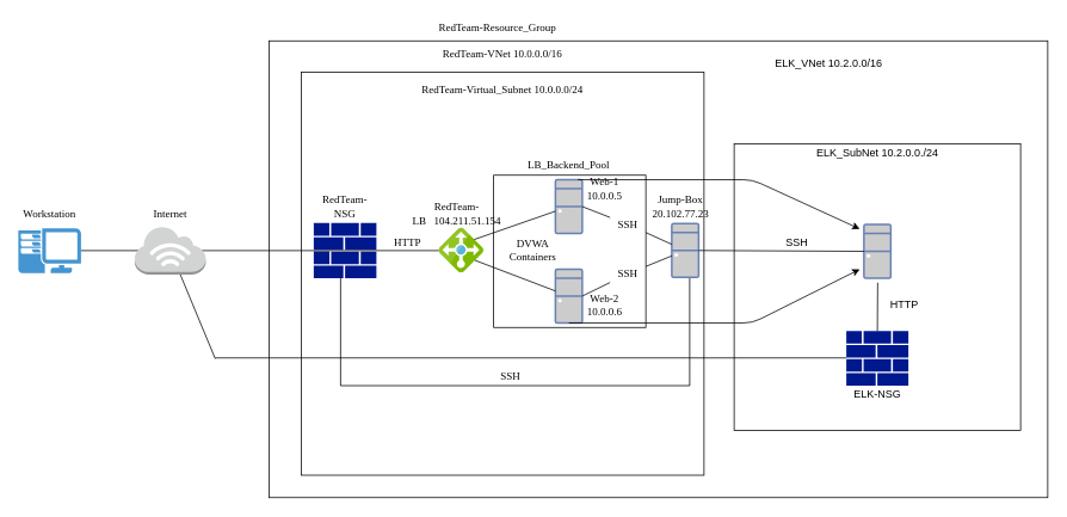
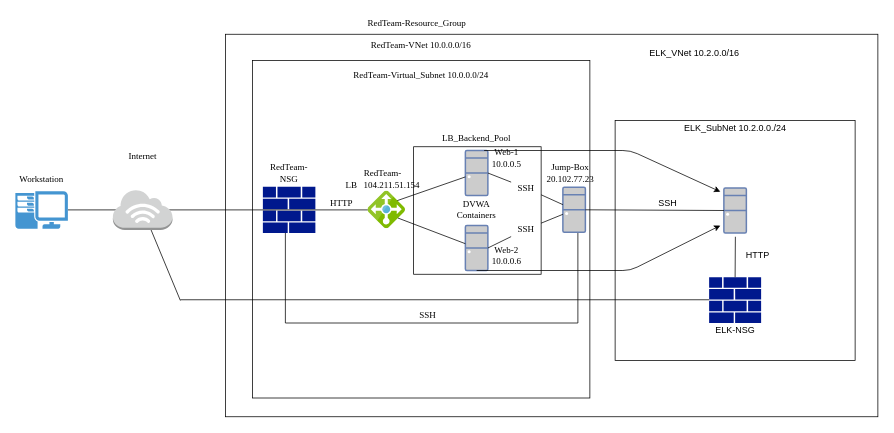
- <mxCell id="25" value="Internet" style="text;html=1;strokeColor=none;fillColor=none;align=center;verticalAlign=middle;whiteSpace=wrap;rounded=0;fontFamily=Tahoma;" parent="1" vertex="1"><mxGeometry x="169.75" y="228.4" width="40" height="20" as="geometry" /></mxCell>
+ <mxCell id="25" value="Internet" style="text;html=1;strokeColor=none;fillColor=none;align=center;verticalAlign=middle;whiteSpace=wrap;rounded=0;fontFamily=Tahoma;" parent="1" vertex="1"><mxGeometry x="169.75" y="198.4" width="40" height="20" as="geometry" /></mxCell>
- <mxCell id="28" value="DVWA Containers" style="text;html=1;strokeColor=none;fillColor=none;align=center;verticalAlign=middle;whiteSpace=wrap;rounded=0;fontFamily=Tahoma;" parent="1" vertex="1"><mxGeometry x="575" y="269" width="40" height="20" as="geometry" /></mxCell>
+ <mxCell id="28" value="DVWA Containers" style="text;html=1;strokeColor=none;fillColor=none;align=center;verticalAlign=middle;whiteSpace=wrap;rounded=0;fontFamily=Tahoma;" parent="1" vertex="1"><mxGeometry x="615" y="269" width="40" height="20" as="geometry" /></mxCell>
